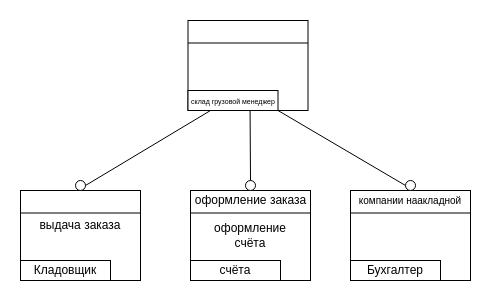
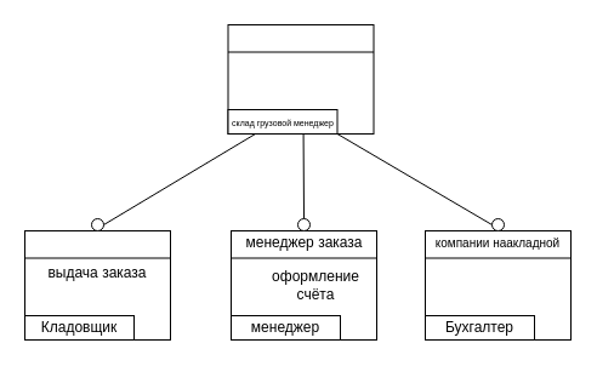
- <mxCell id="14" value="оформление заказа" style="text;html=1;strokeColor=none;fillColor=none;align=center;verticalAlign=middle;whiteSpace=wrap;rounded=0;" vertex="1" parent="1"><mxGeometry x="192.5" y="190" width="115" height="20" as="geometry" /></mxCell>
+ <mxCell id="14" value="менеджер заказа" style="text;html=1;strokeColor=none;fillColor=none;align=center;verticalAlign=middle;whiteSpace=wrap;rounded=0;" vertex="1" parent="1"><mxGeometry x="192.5" y="190" width="115" height="20" as="geometry" /></mxCell>
- <mxCell id="21" value="оформление счёта" style="text;html=1;strokeColor=none;fillColor=none;align=center;verticalAlign=middle;whiteSpace=wrap;rounded=0;" vertex="1" parent="1"><mxGeometry x="205" y="220" width="90" height="30" as="geometry" /></mxCell>
+ <mxCell id="21" value="оформление счёта" style="text;html=1;strokeColor=none;fillColor=none;align=center;verticalAlign=middle;whiteSpace=wrap;rounded=0;" vertex="1" parent="1"><mxGeometry x="215" y="220" width="90" height="30" as="geometry" /></mxCell>
- <mxCell id="15" value="&lt;font style=&quot;font-size: 12px;&quot;&gt;счёта&lt;/font&gt;" style="text;html=1;strokeColor=none;fillColor=none;align=center;verticalAlign=middle;whiteSpace=wrap;rounded=0;strokeWidth=2;" vertex="1" parent="1"><mxGeometry x="190" y="265" width="90" height="10" as="geometry" /></mxCell>
+ <mxCell id="15" value="&lt;font style=&quot;font-size: 12px;&quot;&gt;менеджер&lt;/font&gt;" style="text;html=1;strokeColor=none;fillColor=none;align=center;verticalAlign=middle;whiteSpace=wrap;rounded=0;strokeWidth=2;" vertex="1" parent="1"><mxGeometry x="190" y="265" width="90" height="10" as="geometry" /></mxCell>
